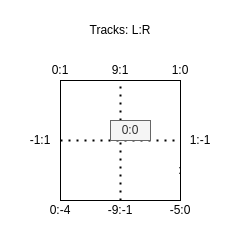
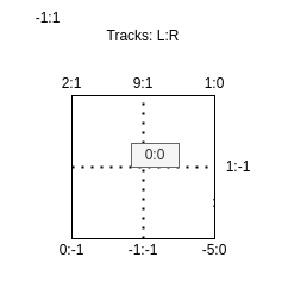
- <mxCell id="11" value="0:1" style="text;html=1;strokeColor=none;fillColor=none;align=center;verticalAlign=middle;whiteSpace=wrap;rounded=0;" vertex="1" parent="1"><mxGeometry x="40" y="60" width="40" height="20" as="geometry" /></mxCell>
+ <mxCell id="11" value="2:1" style="text;html=1;strokeColor=none;fillColor=none;align=center;verticalAlign=middle;whiteSpace=wrap;rounded=0;" vertex="1" parent="1"><mxGeometry x="40" y="60" width="40" height="20" as="geometry" /></mxCell>
- <mxCell id="12" value="-1:1" style="text;html=1;strokeColor=none;fillColor=none;align=center;verticalAlign=middle;whiteSpace=wrap;rounded=0;" vertex="1" parent="1"><mxGeometry x="20" y="130" width="40" height="20" as="geometry" /></mxCell>
+ <mxCell id="12" value="-1:1" style="text;html=1;strokeColor=none;fillColor=none;align=center;verticalAlign=middle;whiteSpace=wrap;rounded=0;" vertex="1" parent="1"><mxGeometry x="20" y="5" width="40" height="20" as="geometry" /></mxCell>
- <mxCell id="13" value="0:-4" style="text;html=1;strokeColor=none;fillColor=none;align=center;verticalAlign=middle;whiteSpace=wrap;rounded=0;" vertex="1" parent="1"><mxGeometry x="40" y="200" width="40" height="20" as="geometry" /></mxCell>
+ <mxCell id="13" value="0:-1" style="text;html=1;strokeColor=none;fillColor=none;align=center;verticalAlign=middle;whiteSpace=wrap;rounded=0;" vertex="1" parent="1"><mxGeometry x="40" y="200" width="40" height="20" as="geometry" /></mxCell>
- <mxCell id="5" value="-9:-1" style="text;html=1;strokeColor=none;fillColor=none;align=center;verticalAlign=middle;whiteSpace=wrap;rounded=0;" vertex="1" parent="1"><mxGeometry x="100" y="200" width="40" height="20" as="geometry" /></mxCell>
+ <mxCell id="5" value="-1:-1" style="text;html=1;strokeColor=none;fillColor=none;align=center;verticalAlign=middle;whiteSpace=wrap;rounded=0;" vertex="1" parent="1"><mxGeometry x="100" y="200" width="40" height="20" as="geometry" /></mxCell>
